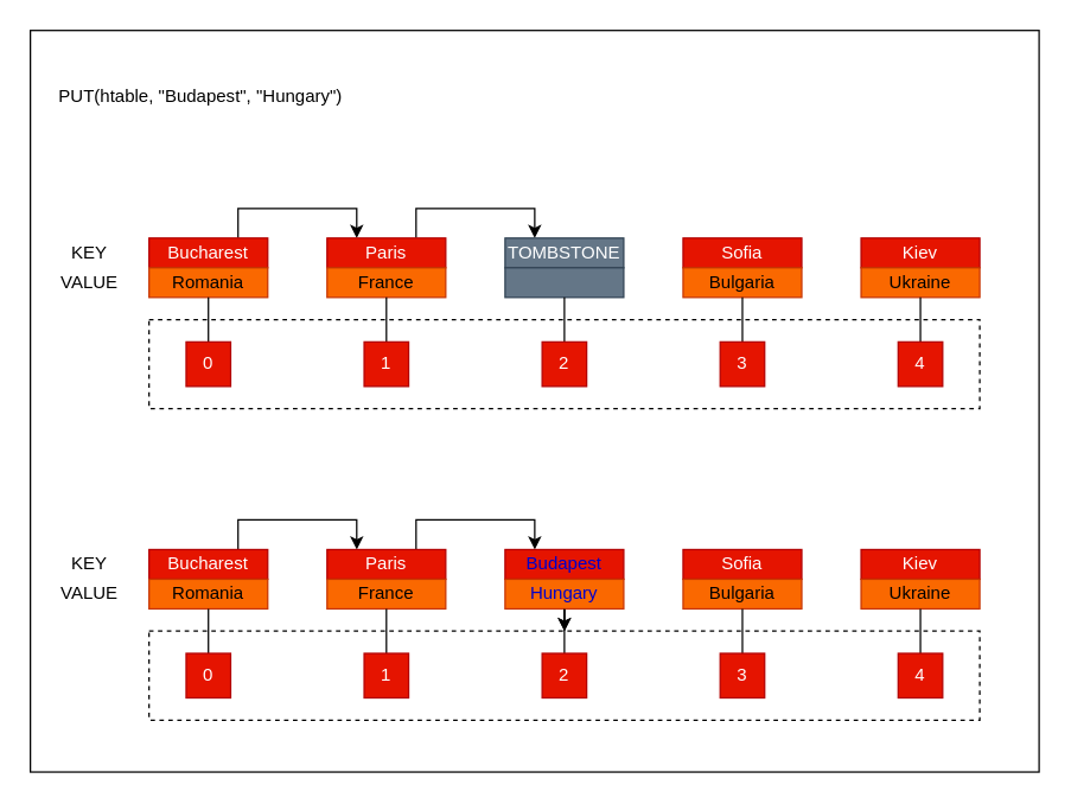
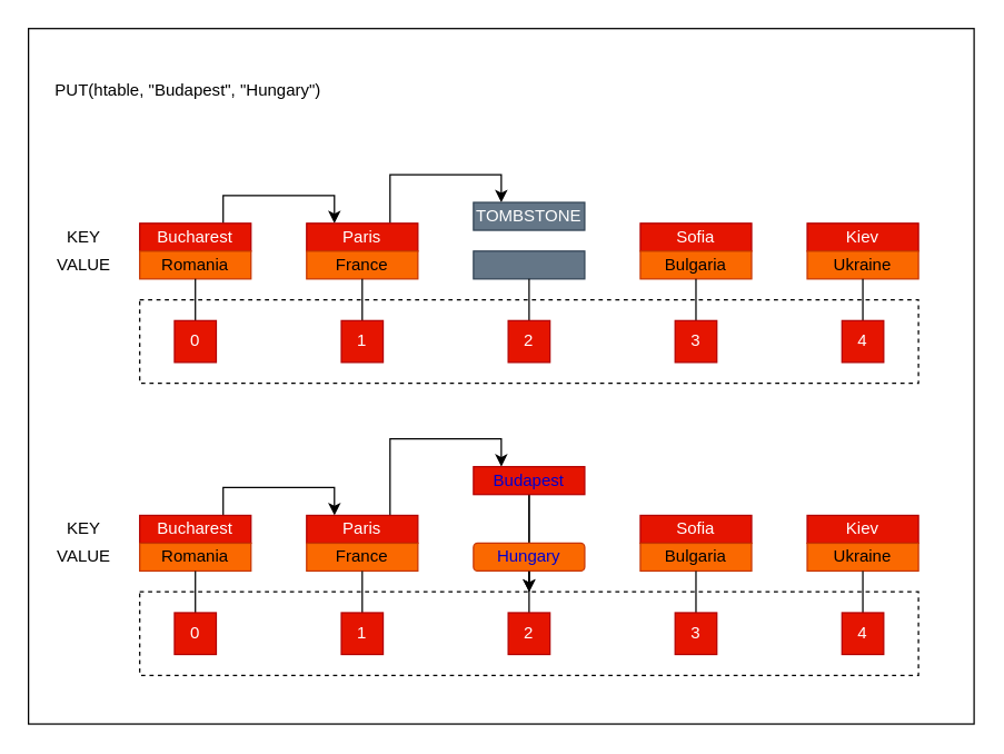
- <mxCell id="8" value="TOMBSTONE" style="rounded=0;whiteSpace=wrap;html=1;fillColor=#647687;strokeColor=#314354;fontColor=#ffffff;" vertex="1" parent="1"><mxGeometry x="340" y="160" width="80" height="20" as="geometry" /></mxCell>
+ <mxCell id="8" value="TOMBSTONE" style="rounded=0;whiteSpace=wrap;html=1;fillColor=#647687;strokeColor=#314354;fontColor=#ffffff;" vertex="1" parent="1"><mxGeometry x="340" y="145" width="80" height="20" as="geometry" /></mxCell>
- <mxCell id="35" value="&lt;font color=&quot;#0000cc&quot;&gt;Budapest&lt;/font&gt;" style="rounded=0;whiteSpace=wrap;html=1;fillColor=#e51400;strokeColor=#B20000;fontColor=#ffffff;" vertex="1" parent="1"><mxGeometry x="340" y="370" width="80" height="20" as="geometry" /></mxCell>
+ <mxCell id="35" value="&lt;font color=&quot;#0000cc&quot;&gt;Budapest&lt;/font&gt;" style="rounded=0;whiteSpace=wrap;html=1;fillColor=#e51400;strokeColor=#B20000;fontColor=#ffffff;" vertex="1" parent="1"><mxGeometry x="340" y="335" width="80" height="20" as="geometry" /></mxCell>
- <mxCell id="36" value="&lt;font color=&quot;#0000cc&quot;&gt;Hungary&lt;/font&gt;" style="rounded=0;whiteSpace=wrap;html=1;fillColor=#fa6800;strokeColor=#C73500;fontColor=#000000;" vertex="1" parent="1"><mxGeometry x="340" y="390" width="80" height="20" as="geometry" /></mxCell>
+ <mxCell id="36" value="&lt;font color=&quot;#0000cc&quot;&gt;Hungary&lt;/font&gt;" style="whiteSpace=wrap;html=1;fillColor=#fa6800;strokeColor=#C73500;fontColor=#000000;rounded=1;" vertex="1" parent="1"><mxGeometry x="340" y="390" width="80" height="20" as="geometry" /></mxCell>
